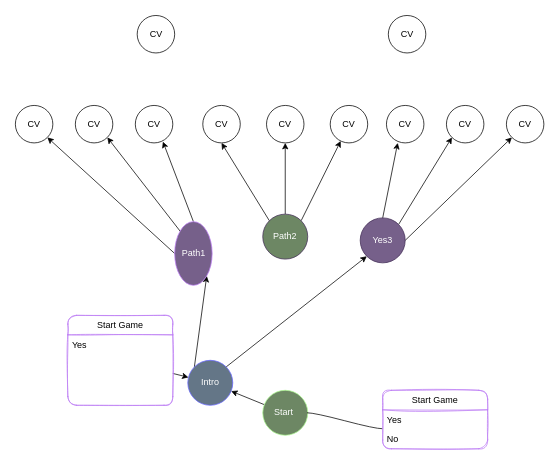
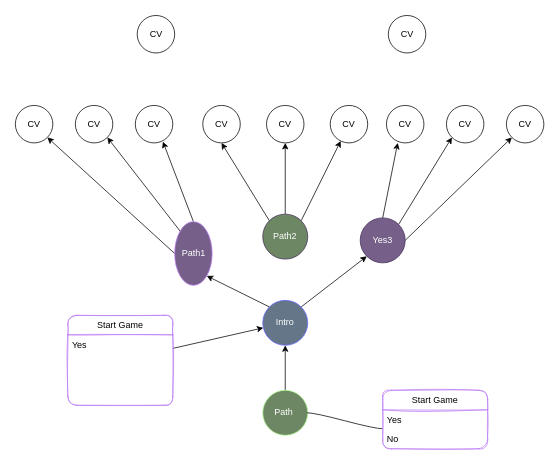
- <mxCell id="6" value="Intro&lt;br&gt;" style="ellipse;whiteSpace=wrap;html=1;aspect=fixed;rounded=1;fillColor=#647687;fontColor=#ffffff;strokeColor=#6666FF;" parent="1" vertex="1"><mxGeometry x="250" y="480" width="60" height="60" as="geometry" /></mxCell>
+ <mxCell id="6" value="Intro&lt;br&gt;" style="ellipse;whiteSpace=wrap;html=1;aspect=fixed;rounded=1;fillColor=#647687;fontColor=#ffffff;strokeColor=#6666FF;" parent="1" vertex="1"><mxGeometry x="350" y="400" width="60" height="60" as="geometry" /></mxCell>
- <mxCell id="3" value="Start&amp;nbsp;" style="ellipse;whiteSpace=wrap;html=1;aspect=fixed;rounded=1;fillColor=#6d8764;fontColor=#ffffff;strokeColor=#ADFA92;" parent="1" vertex="1"><mxGeometry x="350" y="520" width="60" height="60" as="geometry" /></mxCell>
+ <mxCell id="3" value="Path&amp;nbsp;" style="ellipse;whiteSpace=wrap;html=1;aspect=fixed;rounded=1;fillColor=#6d8764;fontColor=#ffffff;strokeColor=#ADFA92;" parent="1" vertex="1"><mxGeometry x="350" y="520" width="60" height="60" as="geometry" /></mxCell>
